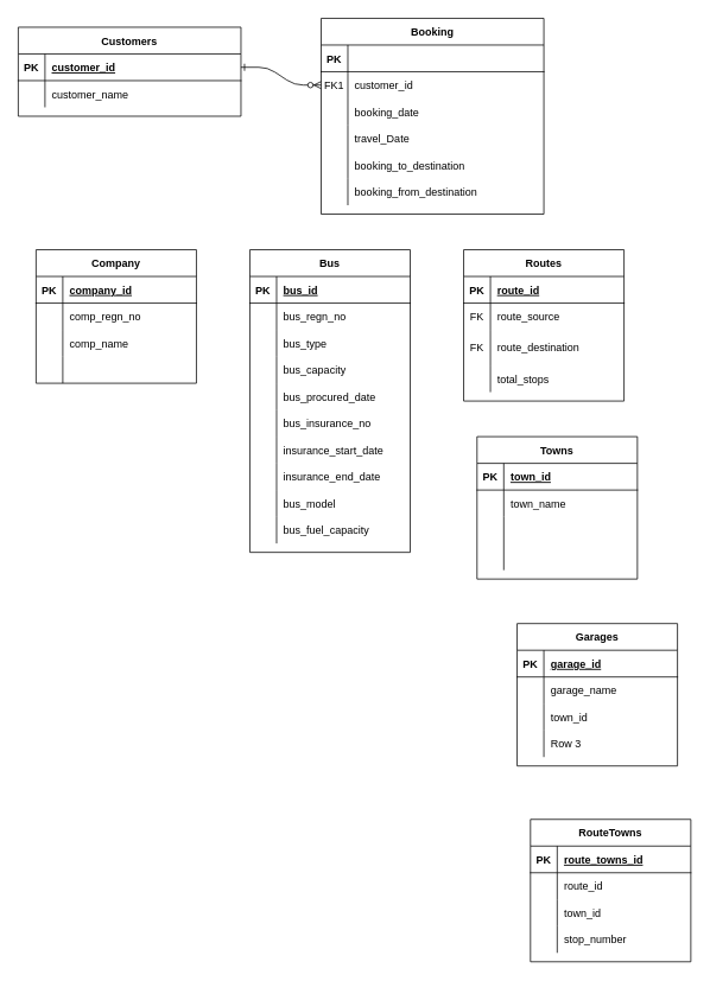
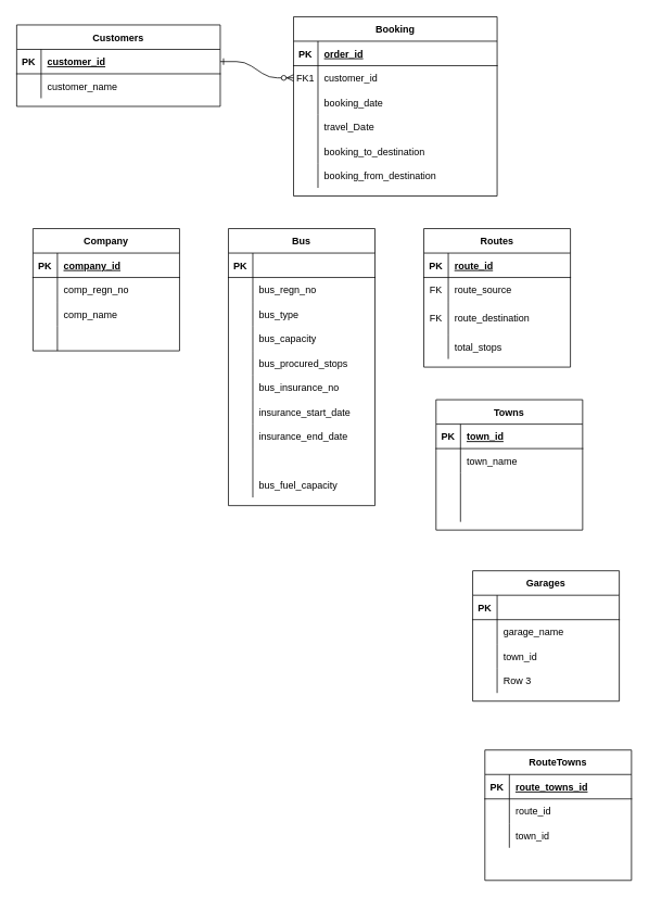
+ <mxCell id="6" value="order_id" style="shape=partialRectangle;overflow=hidden;connectable=0;fillColor=none;top=0;left=0;bottom=0;right=0;align=left;spacingLeft=6;fontStyle=5;" parent="4" vertex="1"><mxGeometry x="30" width="220" height="30" as="geometry" /></mxCell>
- <mxCell id="32" value="bus_id" style="shape=partialRectangle;connectable=0;fillColor=none;top=0;left=0;bottom=0;right=0;align=left;spacingLeft=6;fontStyle=5;overflow=hidden;" vertex="1" parent="30"><mxGeometry x="30" width="150" height="30" as="geometry" /></mxCell>
- <mxCell id="44" value="bus_procured_date" style="shape=partialRectangle;connectable=0;fillColor=none;top=0;left=0;bottom=0;right=0;align=left;spacingLeft=6;overflow=hidden;" vertex="1" parent="42"><mxGeometry x="30" width="150" height="30" as="geometry" /></mxCell>
+ <mxCell id="44" value="bus_procured_stops" style="shape=partialRectangle;connectable=0;fillColor=none;top=0;left=0;bottom=0;right=0;align=left;spacingLeft=6;overflow=hidden;" vertex="1" parent="42"><mxGeometry x="30" width="150" height="30" as="geometry" /></mxCell>
- <mxCell id="56" value="bus_model" style="shape=partialRectangle;connectable=0;fillColor=none;top=0;left=0;bottom=0;right=0;align=left;spacingLeft=6;overflow=hidden;" vertex="1" parent="54"><mxGeometry x="30" width="150" height="30" as="geometry" /></mxCell>
- <mxCell id="101" value="garage_id" style="shape=partialRectangle;connectable=0;fillColor=none;top=0;left=0;bottom=0;right=0;align=left;spacingLeft=6;fontStyle=5;overflow=hidden;" vertex="1" parent="99"><mxGeometry x="30" width="150" height="30" as="geometry" /></mxCell>
- <mxCell id="123" value="stop_number" style="shape=partialRectangle;connectable=0;fillColor=none;top=0;left=0;bottom=0;right=0;align=left;spacingLeft=6;overflow=hidden;" vertex="1" parent="121"><mxGeometry x="30" width="150" height="30" as="geometry" /></mxCell>
